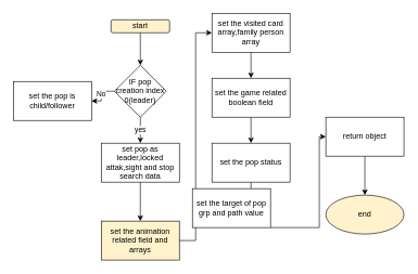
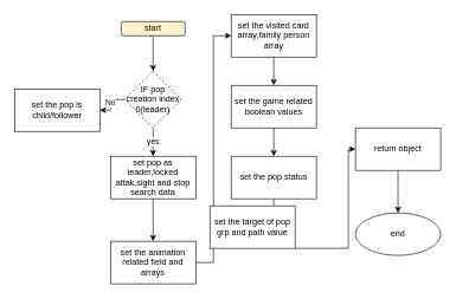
- <mxCell id="6" value="IF pop creation index 0(leader)" style="rhombus;whiteSpace=wrap;html=1;" vertex="1" parent="1"><mxGeometry x="175" y="100" width="80" height="80" as="geometry" /></mxCell>
+ <mxCell id="6" value="IF pop creation index 0(leader)" style="rhombus;whiteSpace=wrap;html=1;dashed=1;" vertex="1" parent="1"><mxGeometry x="175" y="100" width="80" height="80" as="geometry" /></mxCell>
- <mxCell id="15" value="set the game related boolean field" style="whiteSpace=wrap;html=1;" vertex="1" parent="1"><mxGeometry x="325" y="120" width="120" height="60" as="geometry" /></mxCell>
+ <mxCell id="15" value="set the game related boolean values" style="whiteSpace=wrap;html=1;" vertex="1" parent="1"><mxGeometry x="325" y="120" width="120" height="60" as="geometry" /></mxCell>
- <mxCell id="22" value="end" style="ellipse;whiteSpace=wrap;html=1;fillColor=#fff2cc;" vertex="1" parent="1"><mxGeometry x="500" y="300" width="120" height="60" as="geometry" /></mxCell>
+ <mxCell id="22" value="end" style="ellipse;whiteSpace=wrap;html=1;" vertex="1" parent="1"><mxGeometry x="500" y="300" width="120" height="60" as="geometry" /></mxCell>
- <mxCell id="11" value="set the animation related field and arrays" style="whiteSpace=wrap;html=1;fillColor=#fff2cc;" vertex="1" parent="1"><mxGeometry x="155" y="340" width="120" height="60" as="geometry" /></mxCell>
+ <mxCell id="11" value="set the animation related field and arrays" style="whiteSpace=wrap;html=1;" vertex="1" parent="1"><mxGeometry x="155" y="340" width="120" height="60" as="geometry" /></mxCell>
